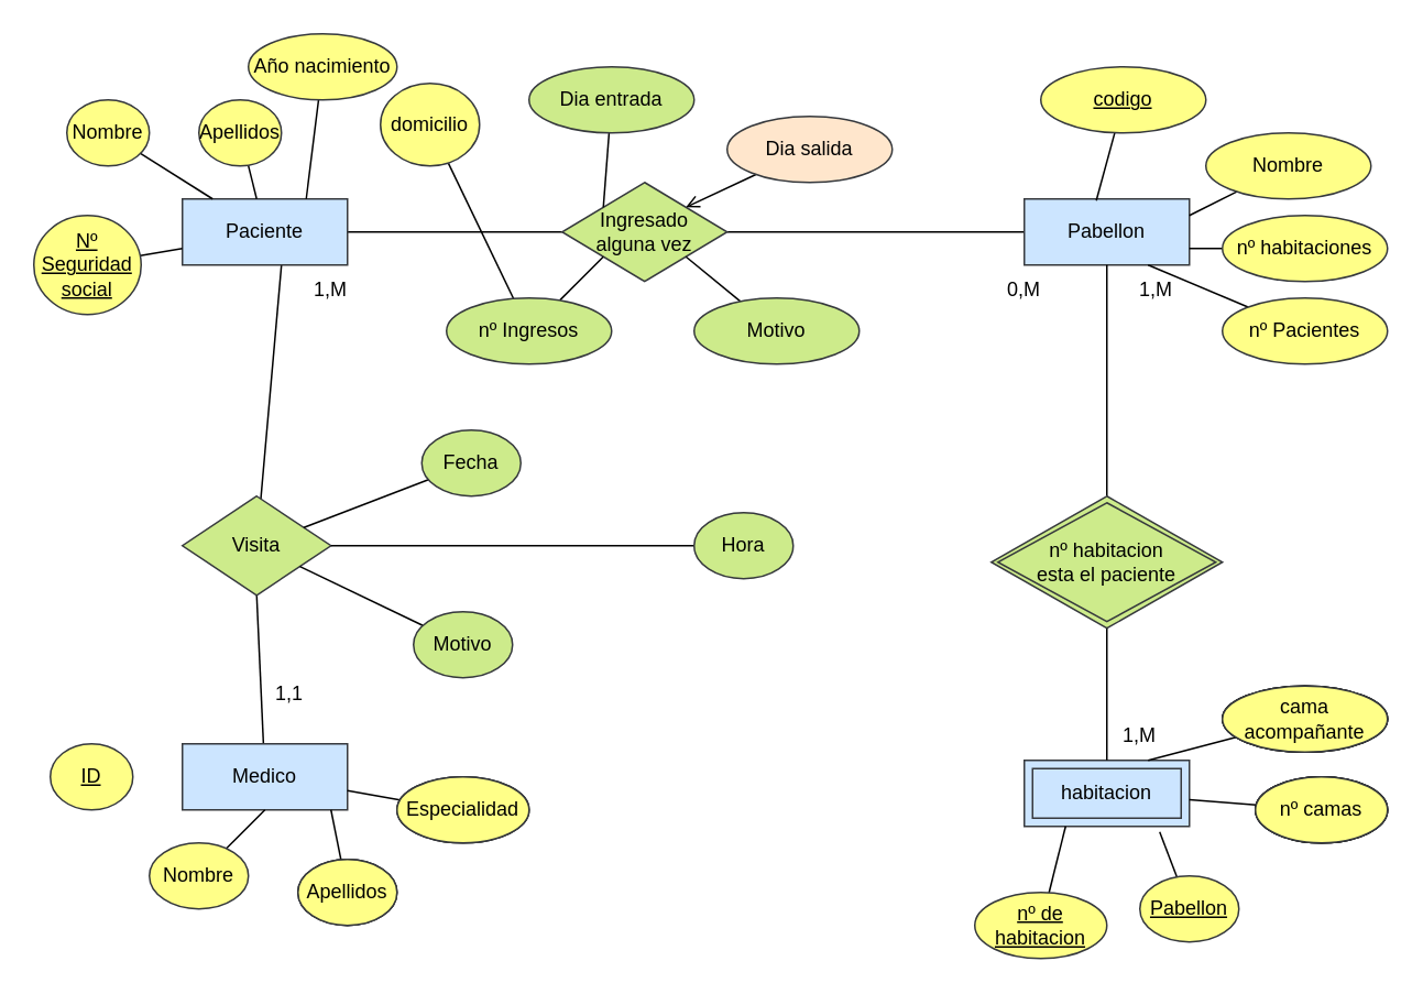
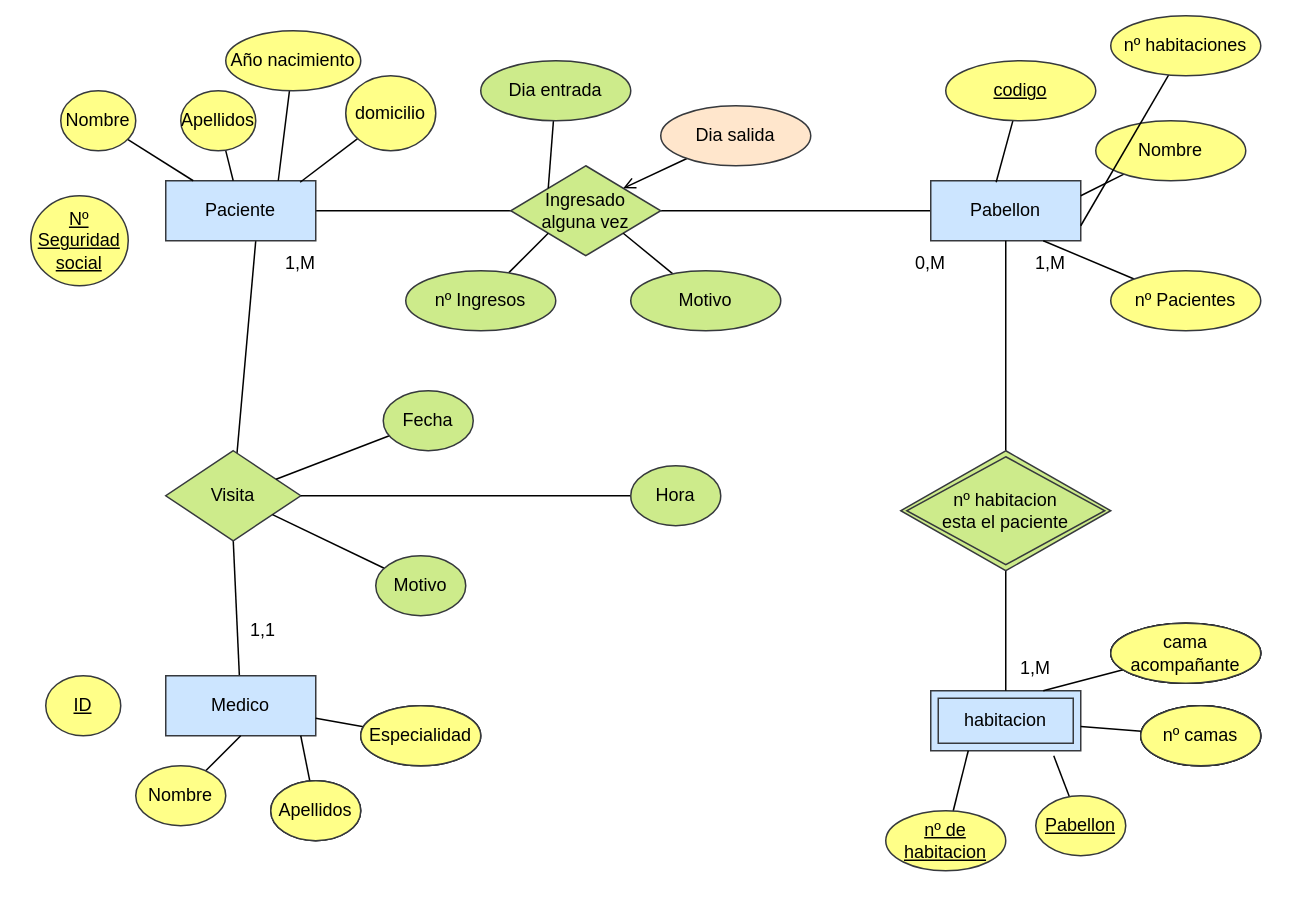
- <mxCell id="25" style="edgeStyle=none;rounded=0;orthogonalLoop=1;jettySize=auto;html=1;endArrow=none;endFill=0;" parent="1" source="26" target="45" edge="1"><mxGeometry relative="1" as="geometry" /></mxCell>
+ <mxCell id="25" style="edgeStyle=none;rounded=0;orthogonalLoop=1;jettySize=auto;html=1;entryX=0.896;entryY=0.025;entryDx=0;entryDy=0;entryPerimeter=0;endArrow=none;endFill=0;" parent="1" source="26" target="18" edge="1"><mxGeometry relative="1" as="geometry" /></mxCell>
- <mxCell id="51" value="nº habitaciones" style="ellipse;whiteSpace=wrap;html=1;align=center;fillColor=#ffff88;strokeColor=#36393d;" parent="1" vertex="1"><mxGeometry x="740" y="130" width="100" height="40" as="geometry" /></mxCell>
+ <mxCell id="51" value="nº habitaciones" style="ellipse;whiteSpace=wrap;html=1;align=center;fillColor=#ffff88;strokeColor=#36393d;" parent="1" vertex="1"><mxGeometry x="740" y="10" width="100" height="40" as="geometry" /></mxCell>
- <mxCell id="31" style="edgeStyle=none;rounded=0;orthogonalLoop=1;jettySize=auto;html=1;entryX=0;entryY=0.75;entryDx=0;entryDy=0;endArrow=none;endFill=0;" parent="1" source="32" target="18" edge="1"><mxGeometry relative="1" as="geometry" /></mxCell>
